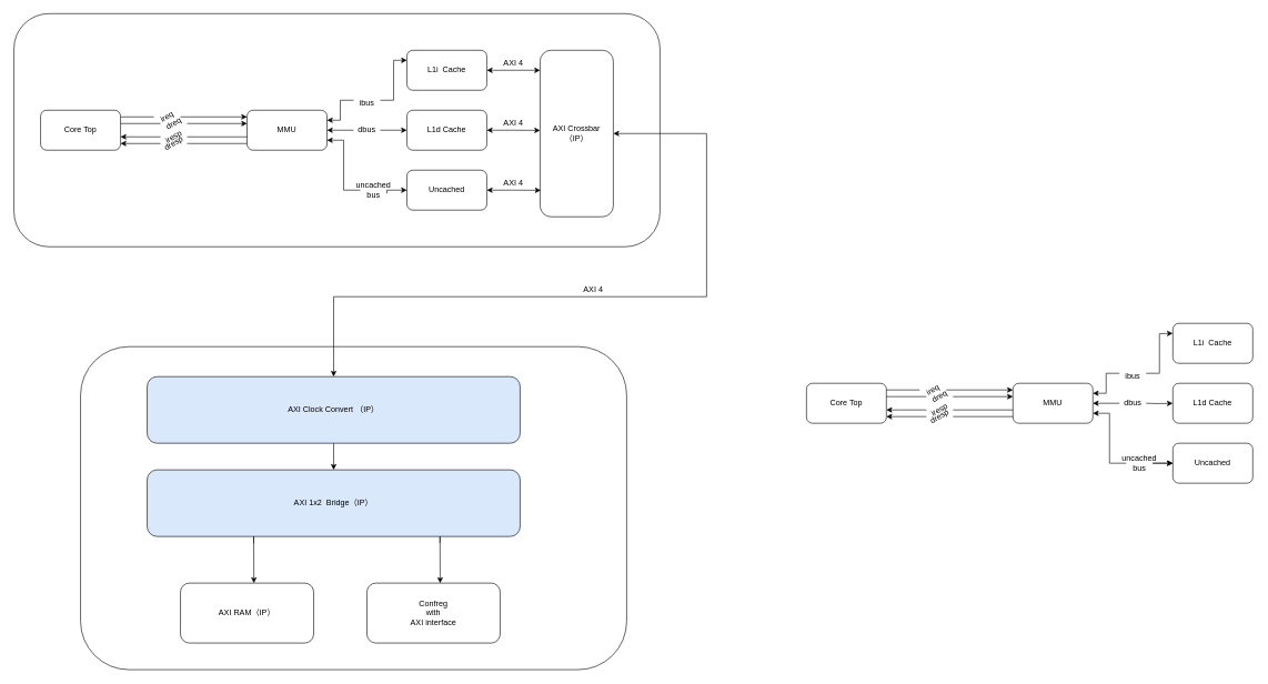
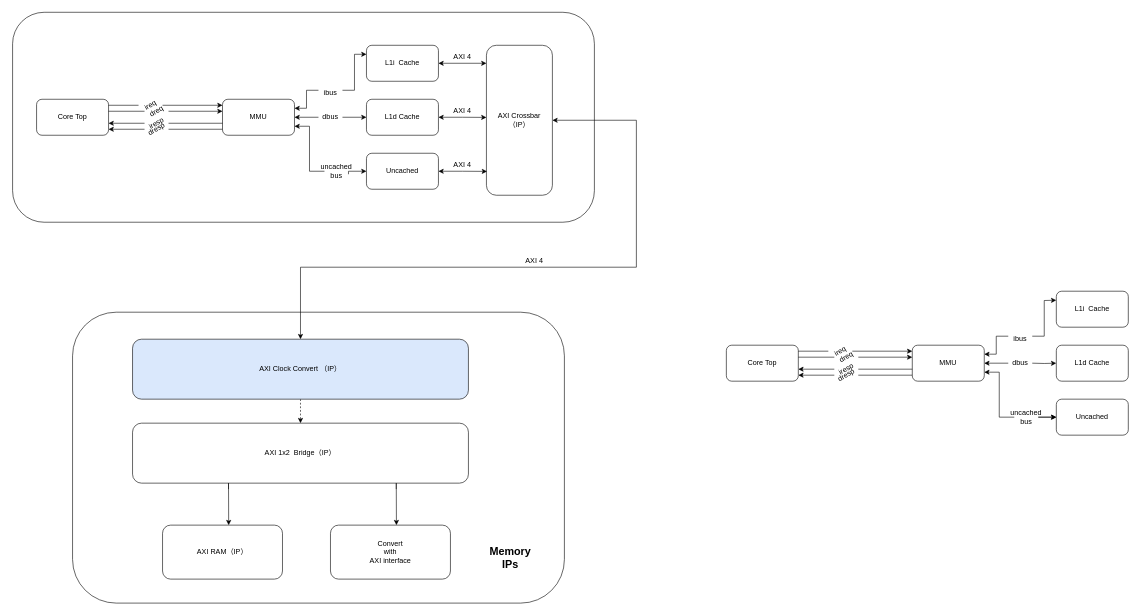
- <mxCell id="40" style="edgeStyle=orthogonalEdgeStyle;rounded=0;orthogonalLoop=1;jettySize=auto;html=1;exitX=0.5;exitY=1;exitDx=0;exitDy=0;entryX=0.5;entryY=0;entryDx=0;entryDy=0;" parent="1" source="41" target="35" edge="1"><mxGeometry relative="1" as="geometry" /></mxCell>
+ <mxCell id="40" style="edgeStyle=orthogonalEdgeStyle;rounded=0;orthogonalLoop=1;jettySize=auto;html=1;exitX=0.5;exitY=1;exitDx=0;exitDy=0;entryX=0.5;entryY=0;entryDx=0;entryDy=0;dashed=1;" parent="1" source="41" target="35" edge="1"><mxGeometry relative="1" as="geometry" /></mxCell>
- <mxCell id="35" value="AXI 1x2&amp;nbsp; Bridge（IP）" style="rounded=1;whiteSpace=wrap;html=1;fillColor=#dae8fc;" parent="1" vertex="1"><mxGeometry x="220" y="705" width="560" height="100" as="geometry" /></mxCell>
+ <mxCell id="35" value="AXI 1x2&amp;nbsp; Bridge（IP）" style="rounded=1;whiteSpace=wrap;html=1;" parent="1" vertex="1"><mxGeometry x="220" y="705" width="560" height="100" as="geometry" /></mxCell>
- <mxCell id="37" value="Confreg&lt;br&gt;with&lt;br&gt;AXI interface" style="rounded=1;whiteSpace=wrap;html=1;" parent="1" vertex="1"><mxGeometry x="550" y="875" width="200" height="90" as="geometry" /></mxCell>
+ <mxCell id="37" value="Convert&lt;br&gt;with&lt;br&gt;AXI interface" style="rounded=1;whiteSpace=wrap;html=1;" parent="1" vertex="1"><mxGeometry x="550" y="875" width="200" height="90" as="geometry" /></mxCell>
+ <mxCell id="42" value="&lt;span style=&quot;font-size: 18px&quot;&gt;&lt;b&gt;Memory&lt;br&gt;IPs&lt;br&gt;&lt;/b&gt;&lt;/span&gt;" style="text;html=1;strokeColor=none;fillColor=none;align=center;verticalAlign=middle;whiteSpace=wrap;rounded=0;" parent="1" vertex="1"><mxGeometry x="780" y="905" width="140" height="50" as="geometry" /></mxCell>
